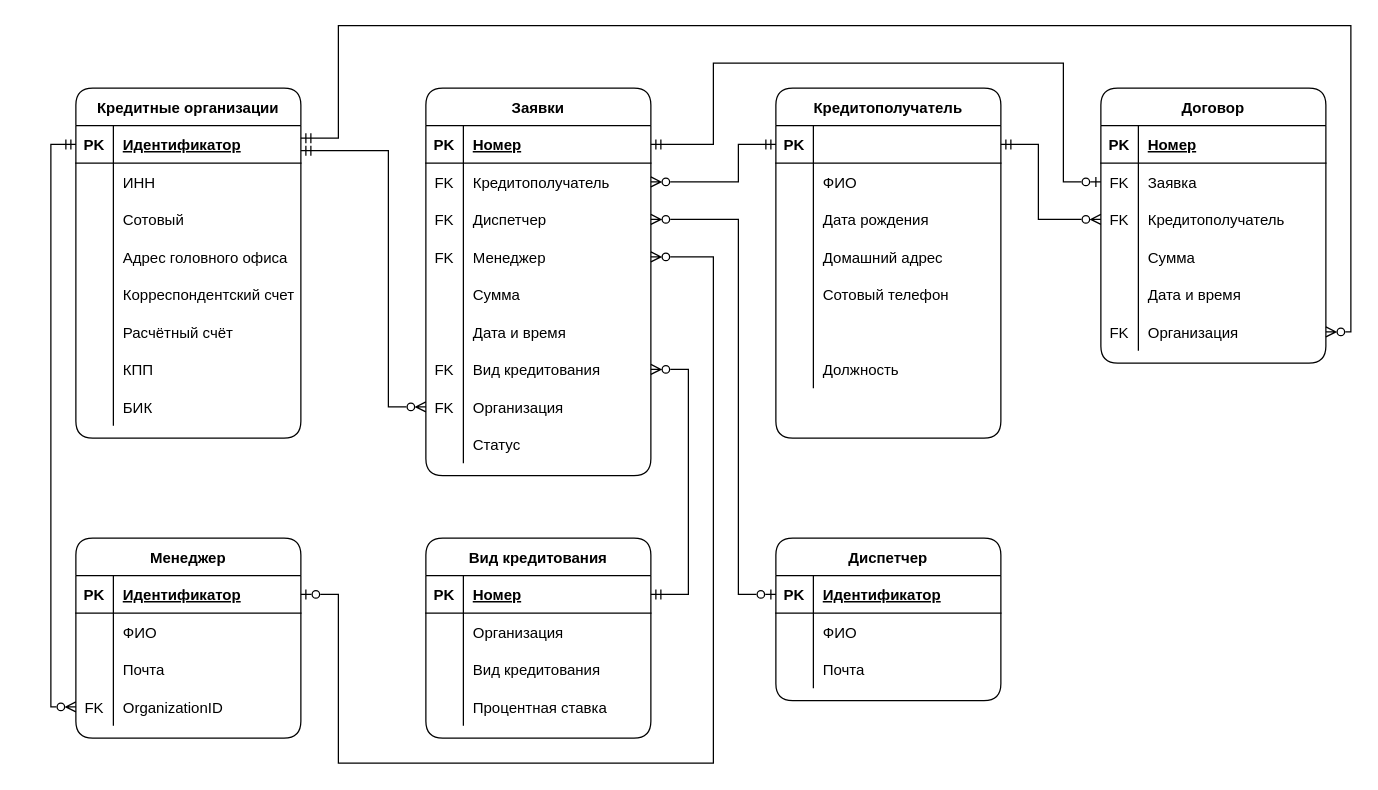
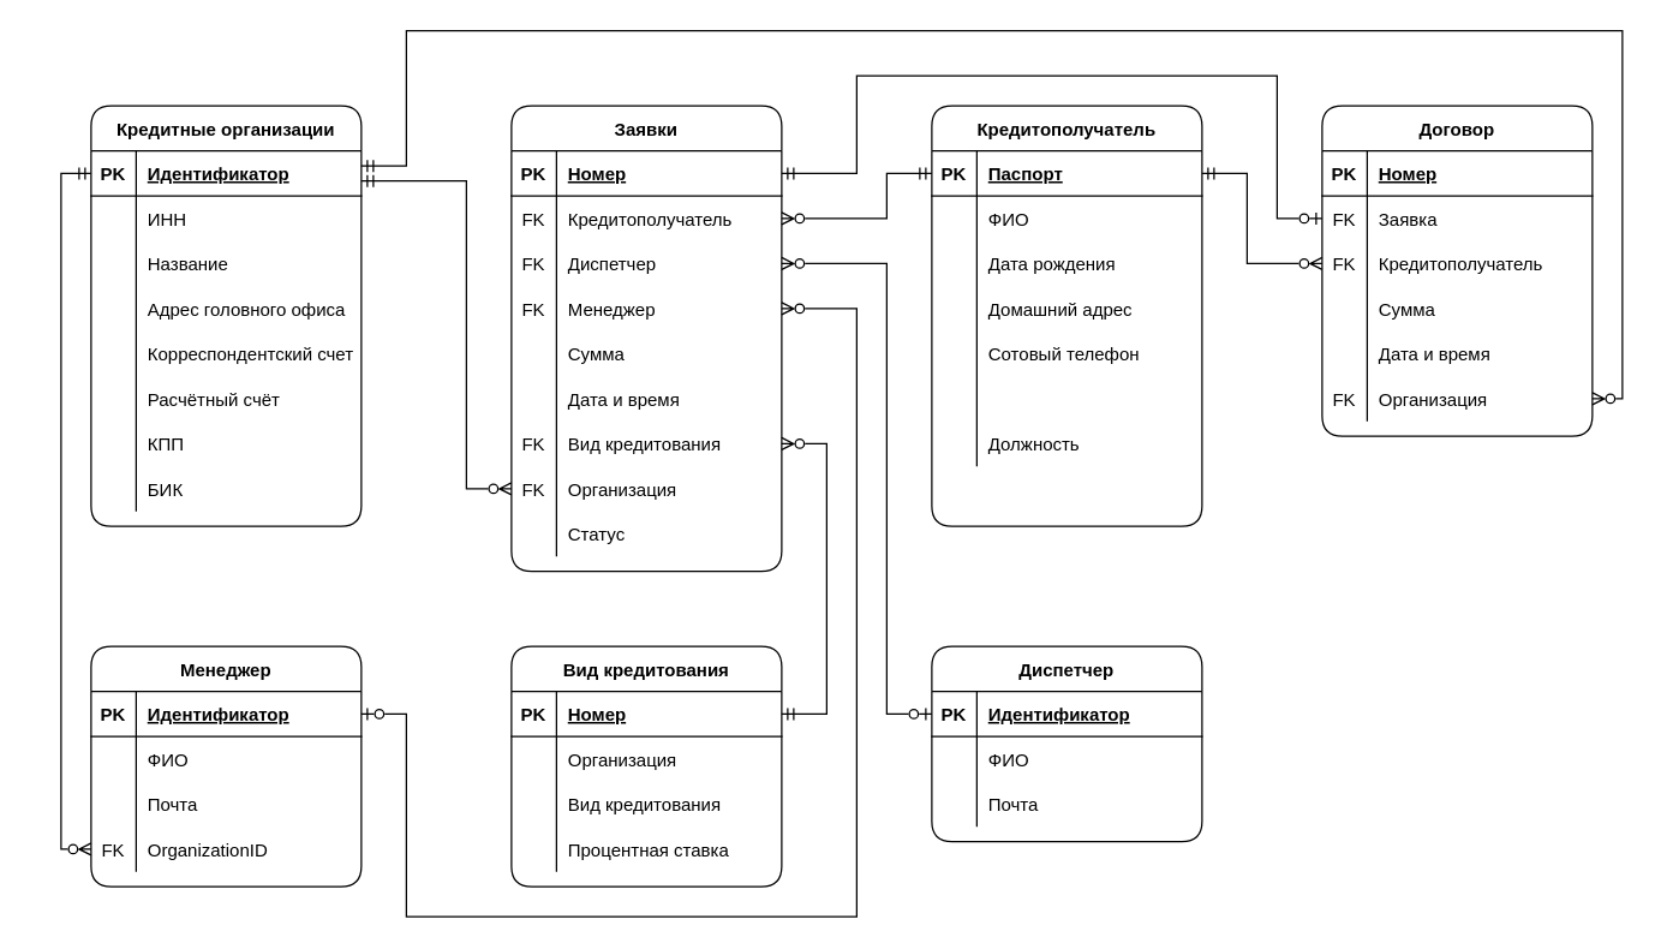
+ <mxCell id="43" value="Паспорт" style="shape=partialRectangle;connectable=0;fillColor=none;top=0;left=0;bottom=0;right=0;align=left;spacingLeft=6;fontStyle=5;overflow=hidden;rounded=1;fontColor=default;" parent="41" vertex="1"><mxGeometry x="30" width="150" height="30" as="geometry"><mxRectangle width="150" height="30" as="alternateBounds" /></mxGeometry></mxCell>
- <mxCell id="11" value="Сотовый" style="shape=partialRectangle;connectable=0;fillColor=none;top=0;left=0;bottom=0;right=0;align=left;spacingLeft=6;overflow=hidden;" parent="9" vertex="1"><mxGeometry x="30" width="150" height="30" as="geometry"><mxRectangle width="150" height="30" as="alternateBounds" /></mxGeometry></mxCell>
+ <mxCell id="11" value="Название" style="shape=partialRectangle;connectable=0;fillColor=none;top=0;left=0;bottom=0;right=0;align=left;spacingLeft=6;overflow=hidden;" parent="9" vertex="1"><mxGeometry x="30" width="150" height="30" as="geometry"><mxRectangle width="150" height="30" as="alternateBounds" /></mxGeometry></mxCell>
